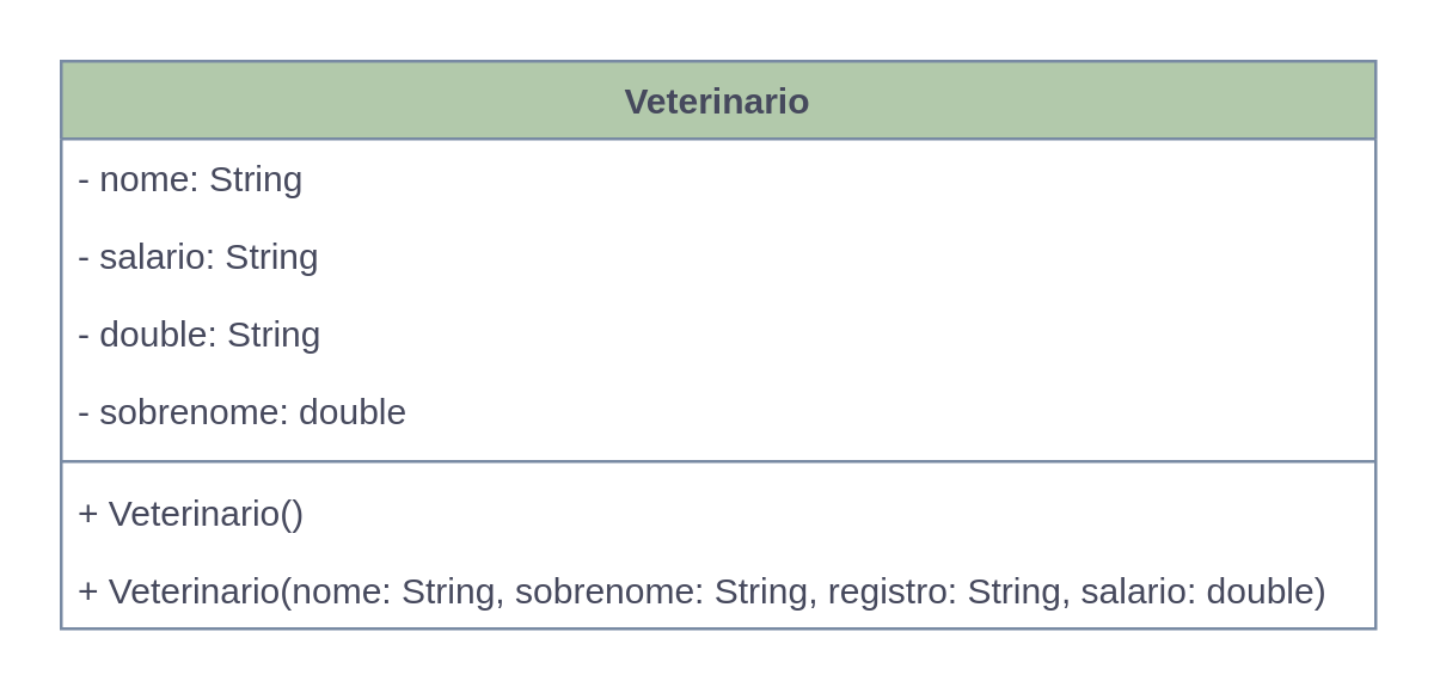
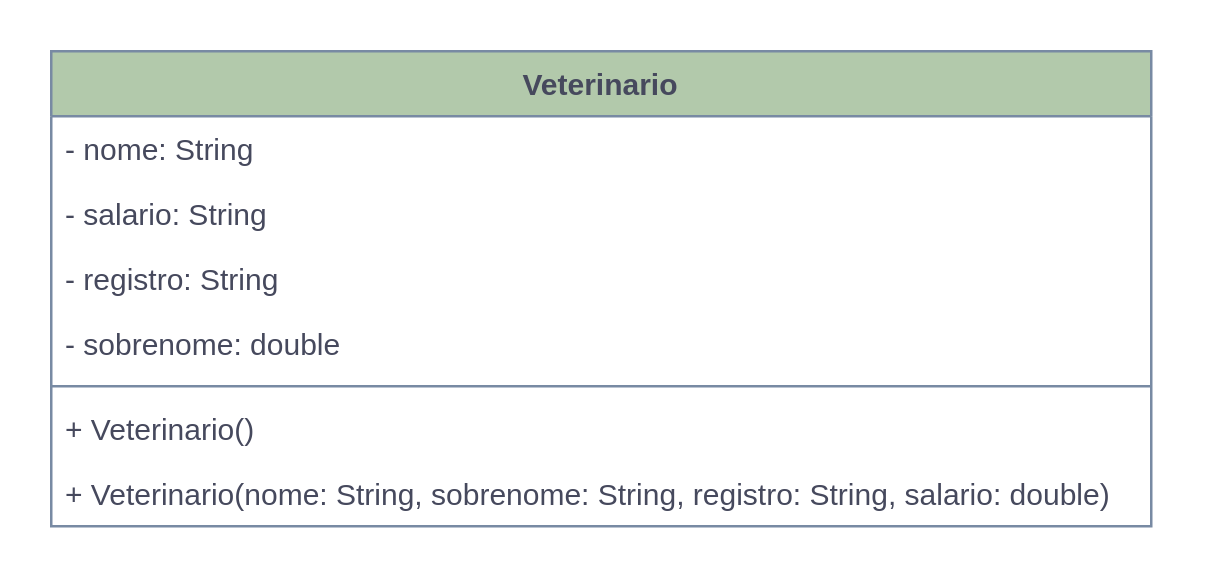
- <mxCell id="5" value="- double: String" style="text;strokeColor=none;fillColor=none;align=left;verticalAlign=top;spacingLeft=4;spacingRight=4;overflow=hidden;rotatable=0;points=[[0,0.5],[1,0.5]];portConstraint=eastwest;fontColor=#46495D;" vertex="1" parent="2"><mxGeometry y="78" width="440" height="26" as="geometry" /></mxCell>
+ <mxCell id="5" value="- registro: String" style="text;strokeColor=none;fillColor=none;align=left;verticalAlign=top;spacingLeft=4;spacingRight=4;overflow=hidden;rotatable=0;points=[[0,0.5],[1,0.5]];portConstraint=eastwest;fontColor=#46495D;" vertex="1" parent="2"><mxGeometry y="78" width="440" height="26" as="geometry" /></mxCell>
